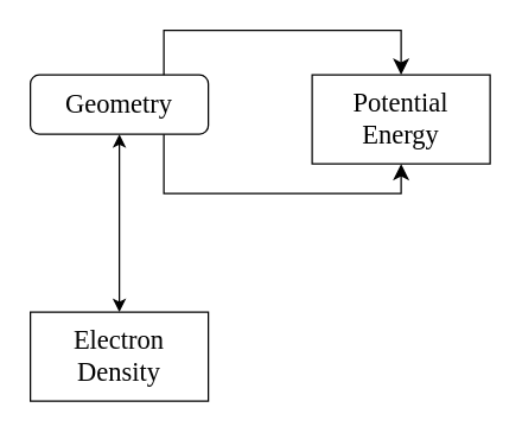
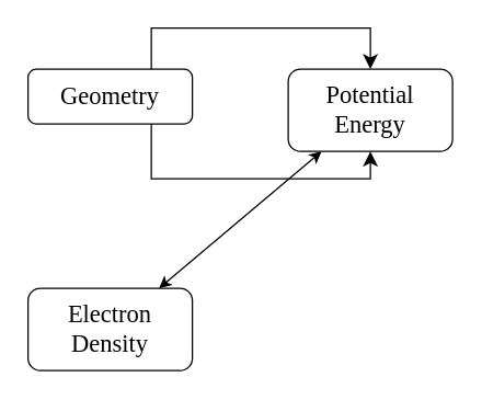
- <mxCell id="5" value="Potential Energy" style="whiteSpace=wrap;html=1;fontFamily=Rubik light;fontSize=18;rounded=0;" vertex="1" parent="1"><mxGeometry x="210" y="50" width="120" height="60" as="geometry" /></mxCell>
+ <mxCell id="5" value="Potential Energy" style="rounded=1;whiteSpace=wrap;html=1;fontFamily=Rubik light;fontSize=18;" vertex="1" parent="1"><mxGeometry x="210" y="50" width="120" height="60" as="geometry" /></mxCell>
- <mxCell id="4" value="" style="endArrow=classic;startArrow=classic;html=1;rounded=0;entryX=0.5;entryY=1;entryDx=0;entryDy=0;" edge="1" parent="1" source="3" target="2"><mxGeometry width="50" height="50" relative="1" as="geometry"><mxPoint x="350" y="190" as="sourcePoint" /><mxPoint x="400" y="140" as="targetPoint" /></mxGeometry></mxCell>
+ <mxCell id="4" value="" style="endArrow=classic;startArrow=classic;html=1;rounded=0;" edge="1" parent="1" source="3" target="5"><mxGeometry width="50" height="50" relative="1" as="geometry"><mxPoint x="350" y="190" as="sourcePoint" /><mxPoint x="400" y="140" as="targetPoint" /></mxGeometry></mxCell>
- <mxCell id="3" value="Electron Density" style="whiteSpace=wrap;html=1;fontFamily=Rubik light;fontSize=18;rounded=0;" vertex="1" parent="1"><mxGeometry x="20" y="210" width="120" height="60" as="geometry" /></mxCell>
+ <mxCell id="3" value="Electron Density" style="rounded=1;whiteSpace=wrap;html=1;fontFamily=Rubik light;fontSize=18;" vertex="1" parent="1"><mxGeometry x="20" y="210" width="120" height="60" as="geometry" /></mxCell>
